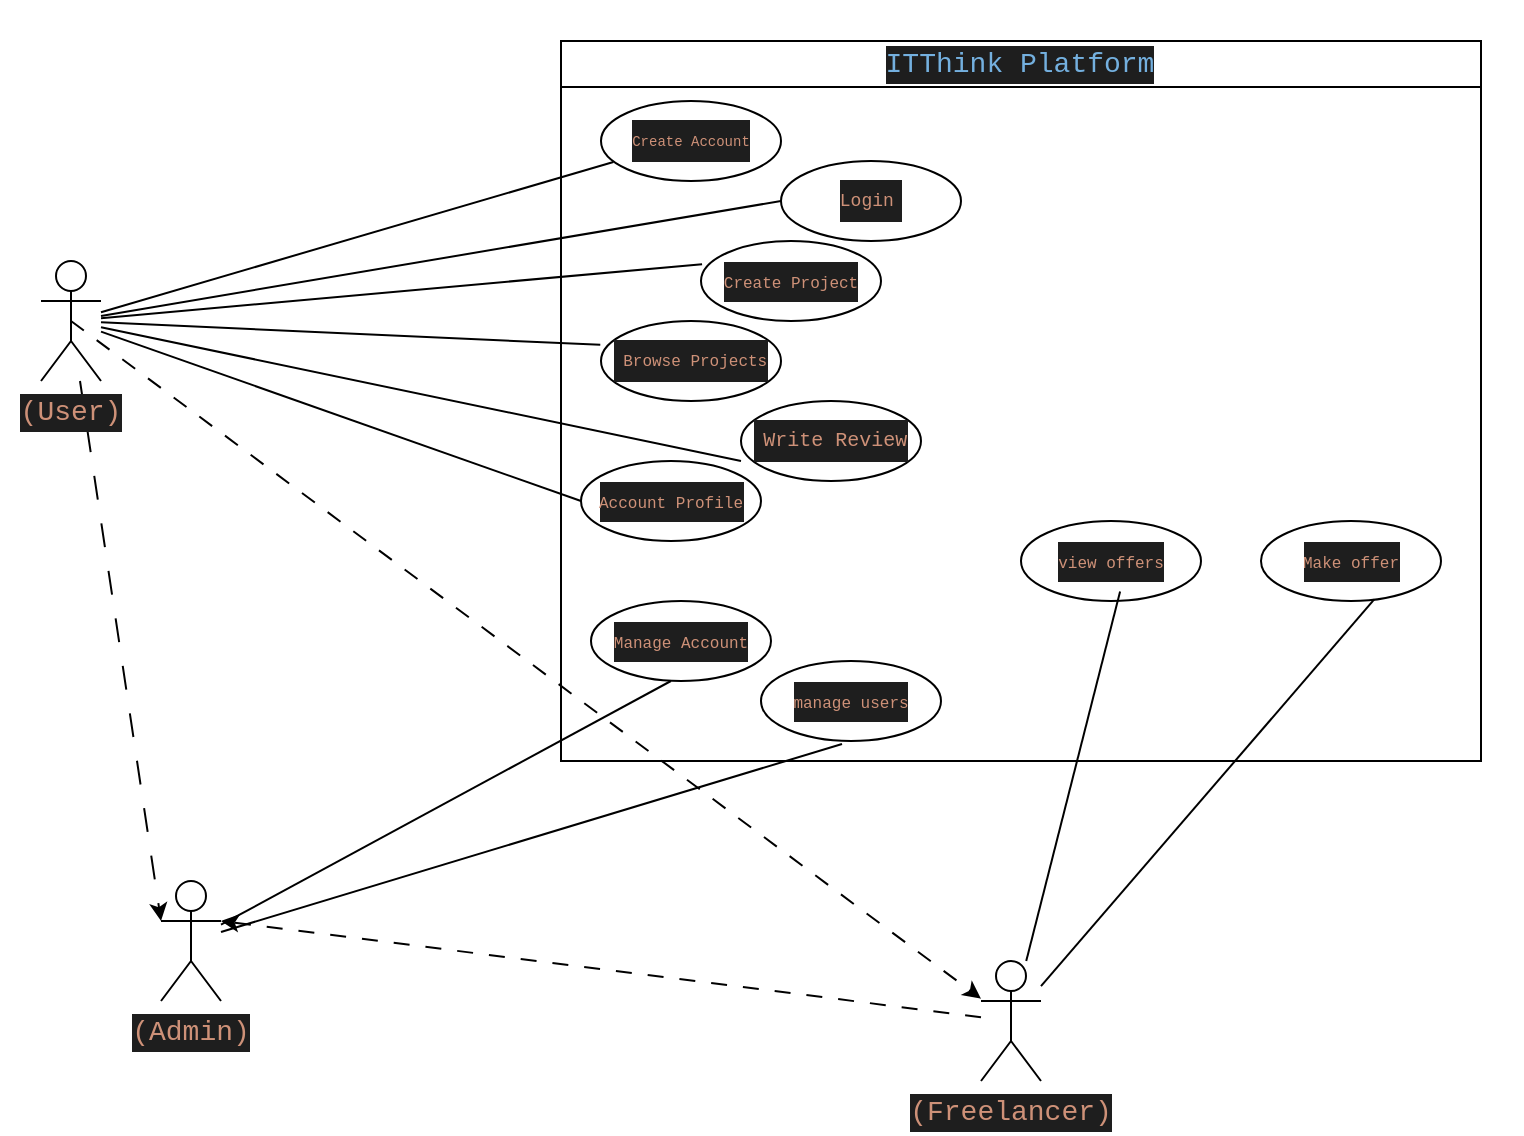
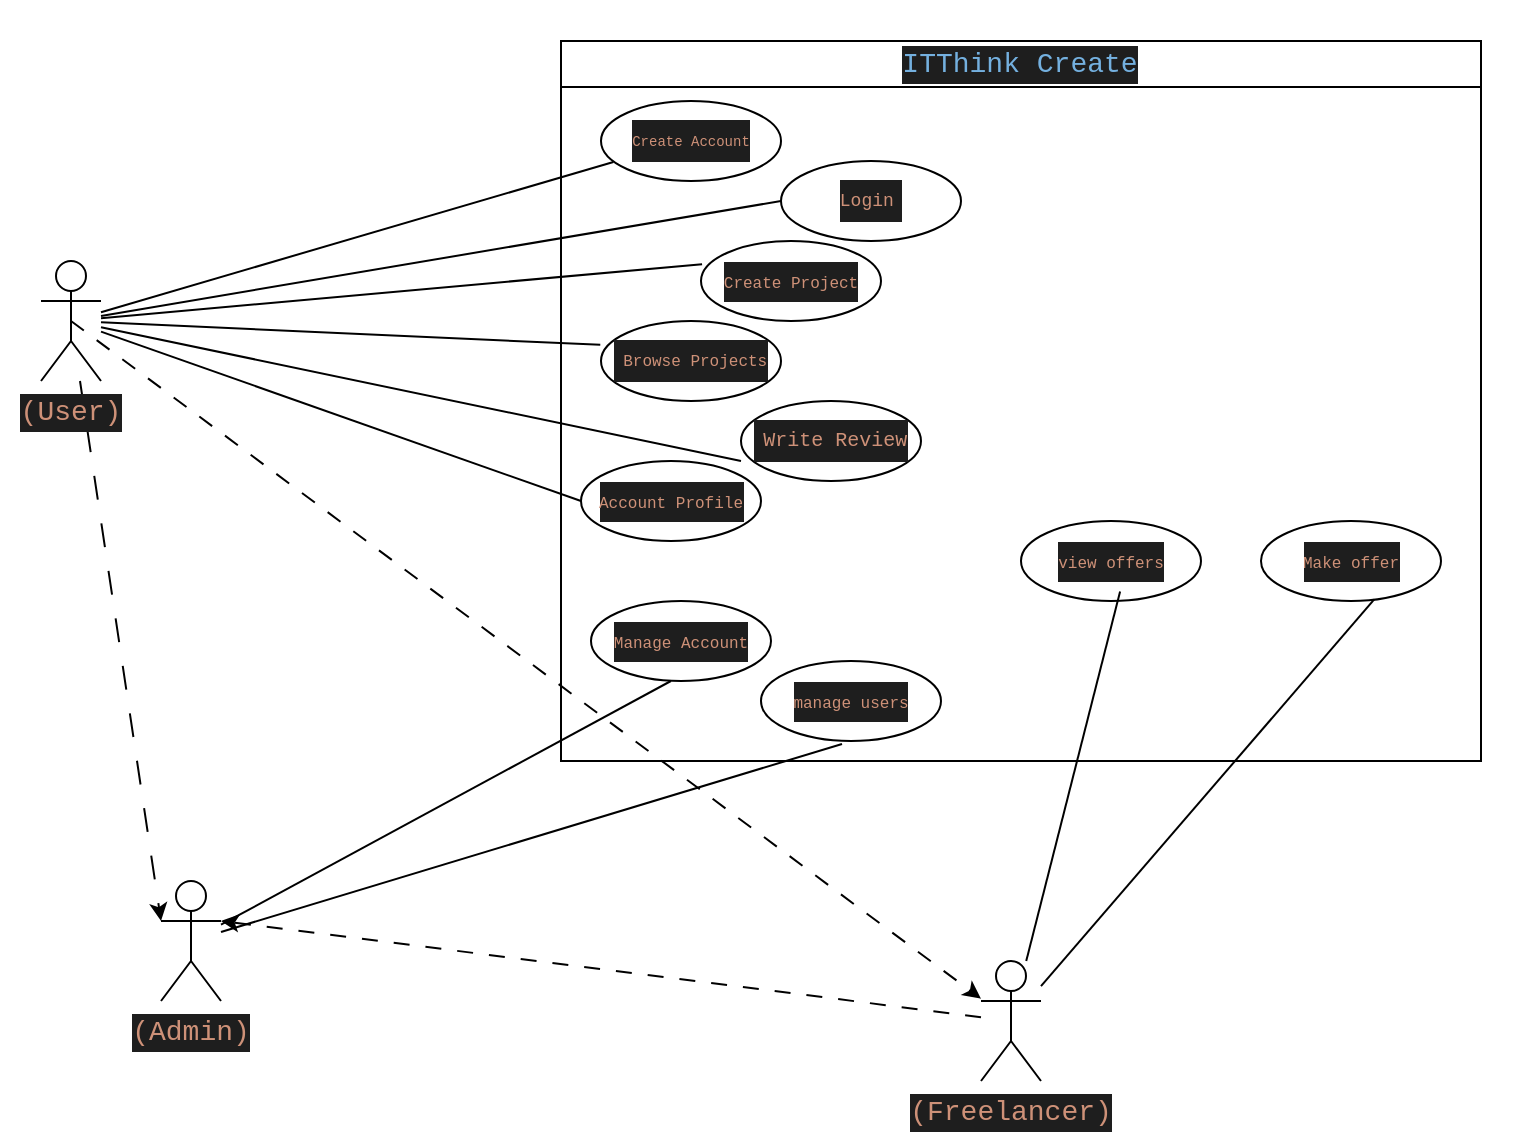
- <mxCell id="11" value="&lt;div style=&quot;color: rgb(212, 212, 212); background-color: rgb(30, 30, 30); font-family: Consolas, &amp;quot;Courier New&amp;quot;, monospace; font-weight: normal; font-size: 14px; line-height: 19px;&quot;&gt;&lt;span style=&quot;color: #74b0df;&quot;&gt;ITThink&lt;/span&gt; &lt;span style=&quot;color: #74b0df;&quot;&gt;Platform&lt;/span&gt;&lt;/div&gt;" style="swimlane;whiteSpace=wrap;html=1;" parent="1" vertex="1"><mxGeometry x="280" y="20" width="460" height="360" as="geometry"><mxRectangle x="190" y="230" width="160" height="30" as="alternateBounds" /></mxGeometry></mxCell>
+ <mxCell id="11" value="&lt;div style=&quot;color: rgb(212, 212, 212); background-color: rgb(30, 30, 30); font-family: Consolas, &amp;quot;Courier New&amp;quot;, monospace; font-weight: normal; font-size: 14px; line-height: 19px;&quot;&gt;&lt;span style=&quot;color: #74b0df;&quot;&gt;ITThink&lt;/span&gt; &lt;span style=&quot;color: #74b0df;&quot;&gt;Create&lt;/span&gt;&lt;/div&gt;" style="swimlane;whiteSpace=wrap;html=1;" parent="1" vertex="1"><mxGeometry x="280" y="20" width="460" height="360" as="geometry"><mxRectangle x="190" y="230" width="160" height="30" as="alternateBounds" /></mxGeometry></mxCell>
